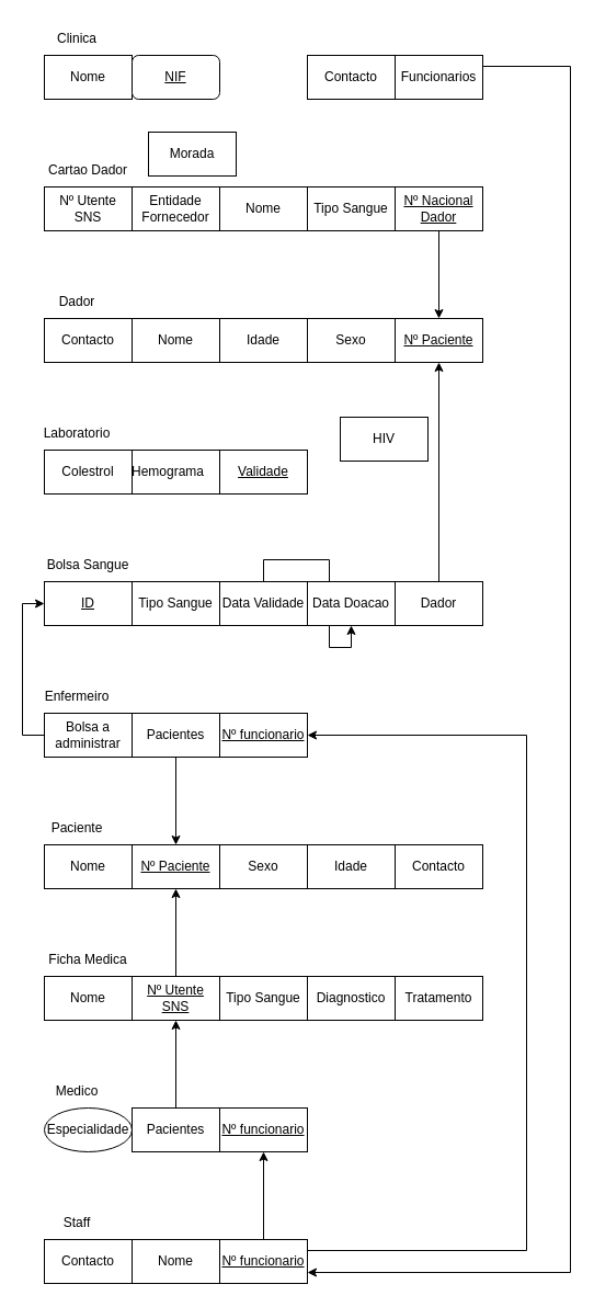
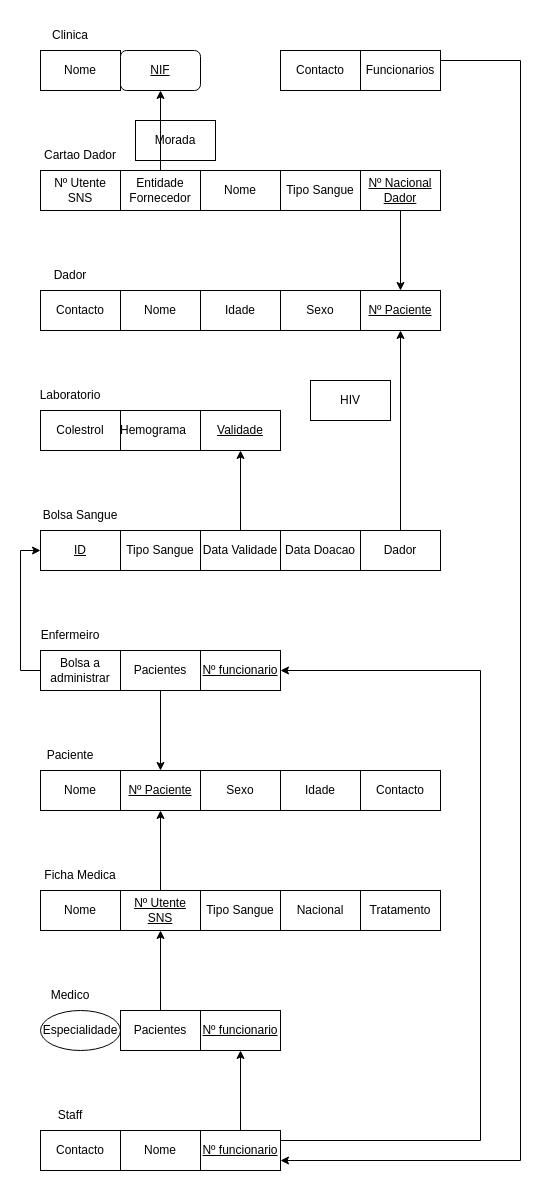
+ <mxCell id="50" style="edgeStyle=orthogonalEdgeStyle;rounded=0;orthogonalLoop=1;jettySize=auto;html=1;entryX=0.5;entryY=1;entryDx=0;entryDy=0;" edge="1" parent="1" source="51" target="34"><mxGeometry relative="1" as="geometry" /></mxCell>
- <mxCell id="13" style="edgeStyle=orthogonalEdgeStyle;rounded=0;orthogonalLoop=1;jettySize=auto;html=1;" edge="1" parent="1" source="14" target="15"><mxGeometry relative="1" as="geometry" /></mxCell>
+ <mxCell id="13" style="edgeStyle=orthogonalEdgeStyle;rounded=0;orthogonalLoop=1;jettySize=auto;html=1;entryX=0.5;entryY=1;entryDx=0;entryDy=0;" edge="1" parent="1" source="14" target="7"><mxGeometry relative="1" as="geometry" /></mxCell>
- <mxCell id="30" value="Diagnostico" style="rounded=0;whiteSpace=wrap;html=1;" parent="1" vertex="1"><mxGeometry x="280" y="890" width="80" height="40" as="geometry" /></mxCell>
+ <mxCell id="30" value="Nacional" style="rounded=0;whiteSpace=wrap;html=1;" parent="1" vertex="1"><mxGeometry x="280" y="890" width="80" height="40" as="geometry" /></mxCell>
